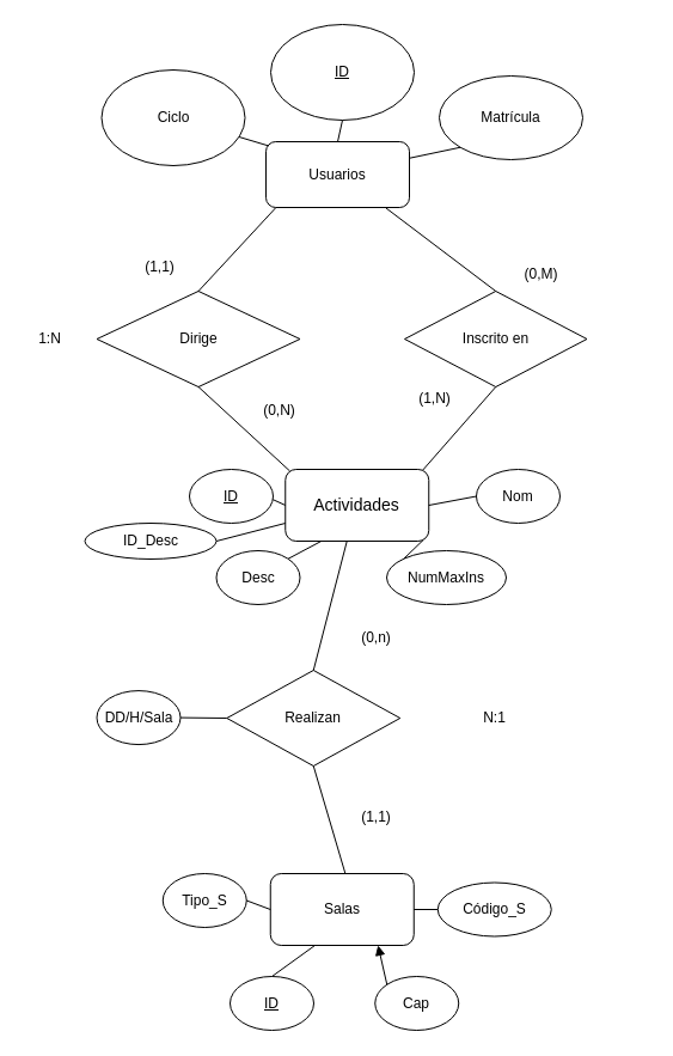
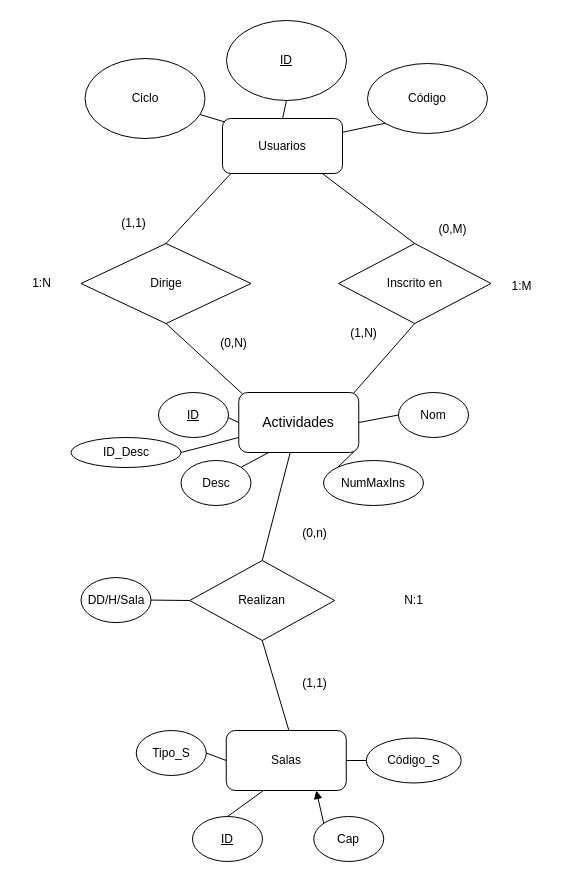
- <mxCell id="13" value="Matrícula" style="ellipse;whiteSpace=wrap;html=1;" vertex="1" parent="1"><mxGeometry x="367" y="63" width="120" height="70" as="geometry" /></mxCell>
+ <mxCell id="13" value="Código" style="ellipse;whiteSpace=wrap;html=1;" vertex="1" parent="1"><mxGeometry x="367" y="63" width="120" height="70" as="geometry" /></mxCell>
+ <mxCell id="34" value="1:M" style="text;html=1;align=center;verticalAlign=middle;resizable=0;points=[];autosize=1;strokeColor=none;fillColor=none;" vertex="1" parent="1"><mxGeometry x="500.5" y="271" width="40" height="30" as="geometry" /></mxCell>
